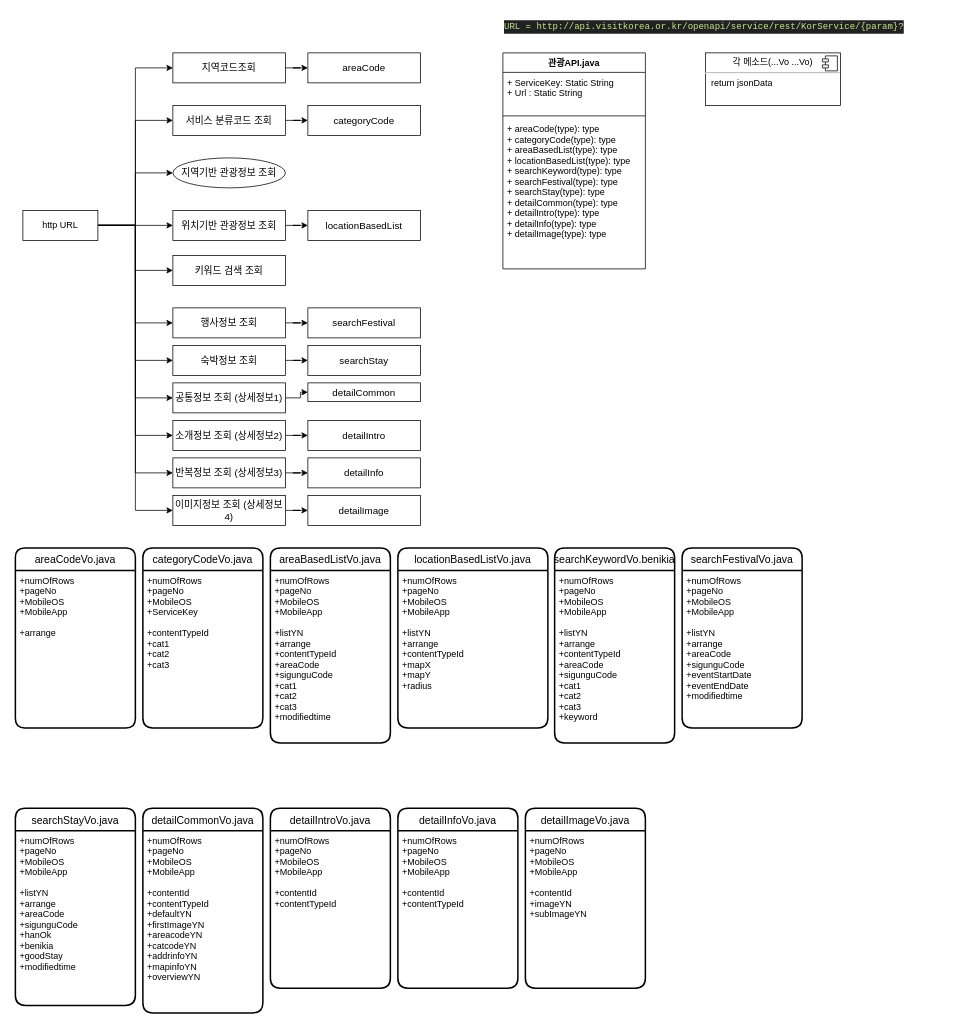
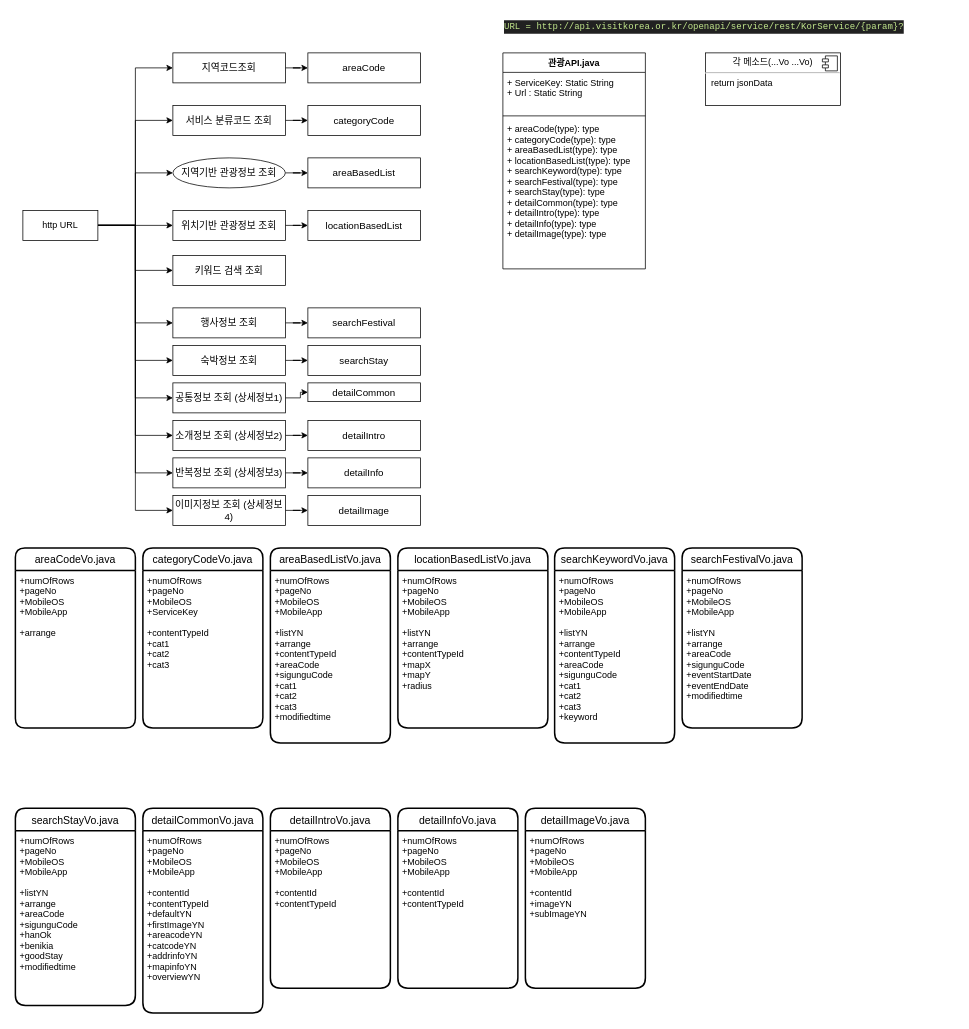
+ <mxCell id="42" value="" style="edgeStyle=orthogonalEdgeStyle;rounded=0;orthogonalLoop=1;jettySize=auto;html=1;fontSize=13;" parent="1" source="43" target="44" edge="1"><mxGeometry relative="1" as="geometry" /></mxCell>
+ <mxCell id="44" value="&lt;span style=&quot;color: rgb(0, 0, 0); font-size: 13px; font-style: normal; font-weight: normal; letter-spacing: normal; text-indent: 0px; text-transform: none; word-spacing: 0px; text-decoration: none; display: inline; float: none;&quot;&gt;areaBasedList&lt;/span&gt;" style="whiteSpace=wrap;html=1;align=center;fontSize=13;" parent="1" vertex="1"><mxGeometry x="410" y="210" width="150" height="40" as="geometry" /></mxCell>
- <mxCell id="51" value="searchKeywordVo.benikia" style="swimlane;childLayout=stackLayout;horizontal=1;startSize=30;horizontalStack=0;rounded=1;fontSize=14;fontStyle=0;strokeWidth=2;resizeParent=0;resizeLast=1;shadow=0;dashed=0;align=center;" parent="1" vertex="1"><mxGeometry x="739" y="730" width="160" height="260" as="geometry" /></mxCell>
+ <mxCell id="51" value="searchKeywordVo.java" style="swimlane;childLayout=stackLayout;horizontal=1;startSize=30;horizontalStack=0;rounded=1;fontSize=14;fontStyle=0;strokeWidth=2;resizeParent=0;resizeLast=1;shadow=0;dashed=0;align=center;" parent="1" vertex="1"><mxGeometry x="739" y="730" width="160" height="260" as="geometry" /></mxCell>
